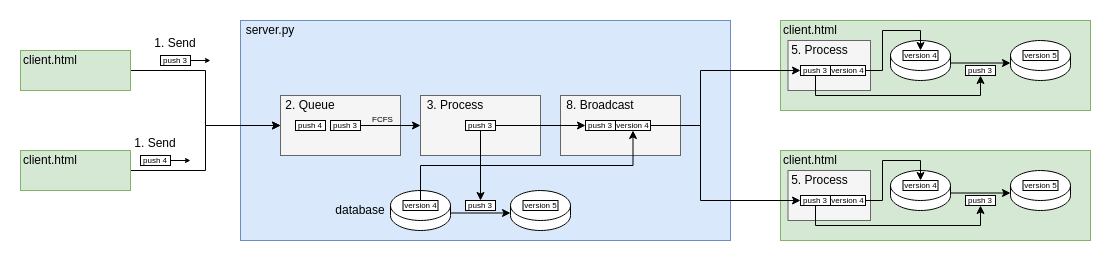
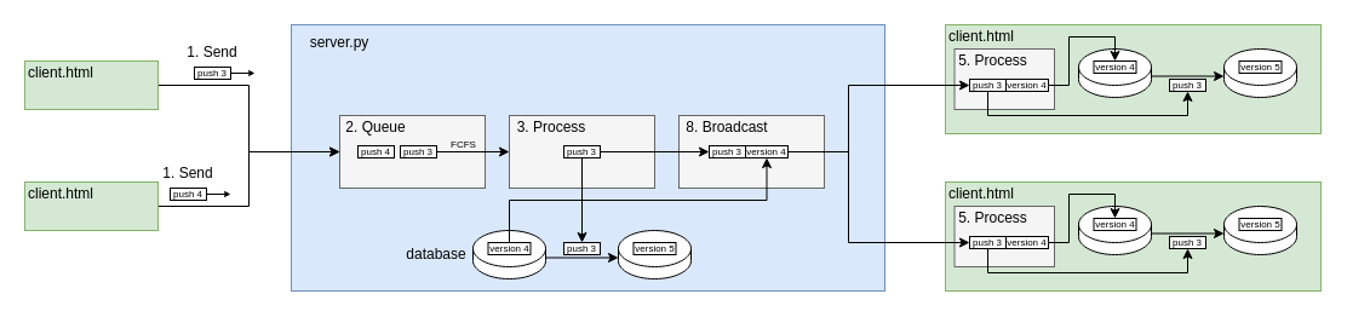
- <mxCell id="5" value="server.py" style="text;html=1;align=center;verticalAlign=middle;whiteSpace=wrap;rounded=0;" vertex="1" parent="1"><mxGeometry x="240" y="20" width="60" height="20" as="geometry" /></mxCell>
+ <mxCell id="5" value="server.py" style="text;html=1;align=center;verticalAlign=middle;whiteSpace=wrap;rounded=0;" vertex="1" parent="1"><mxGeometry x="250" y="25" width="60" height="20" as="geometry" /></mxCell>
